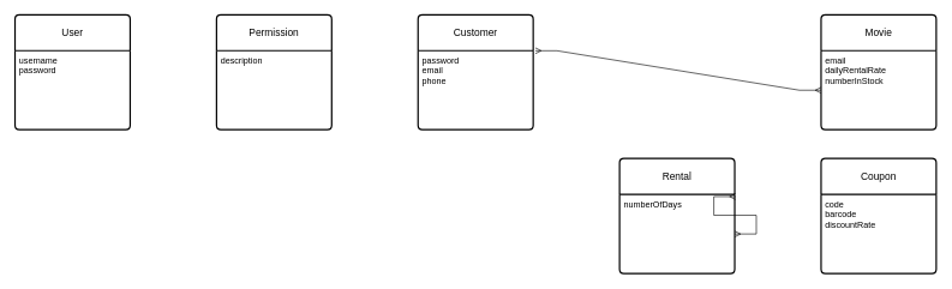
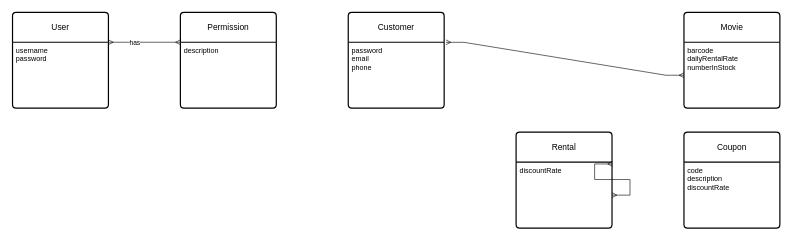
+ <mxCell id="6" value="" style="edgeStyle=entityRelationEdgeStyle;fontSize=12;html=1;endArrow=ERmany;startArrow=ERmany;rounded=0;exitX=1;exitY=0;exitDx=0;exitDy=0;entryX=0;entryY=0;entryDx=0;entryDy=0;" edge="1" parent="1" source="3" target="5"><mxGeometry width="100" height="100" relative="1" as="geometry"><mxPoint x="190" y="70" as="sourcePoint" /><mxPoint x="290" y="-30" as="targetPoint" /></mxGeometry></mxCell>
+ <mxCell id="7" value="has" style="edgeLabel;html=1;align=center;verticalAlign=middle;resizable=0;points=[];" vertex="1" connectable="0" parent="6"><mxGeometry x="-0.283" relative="1" as="geometry"><mxPoint as="offset" /></mxGeometry></mxCell>
- <mxCell id="11" value="email&lt;div&gt;dailyRentalRate&lt;/div&gt;&lt;div&gt;numberInStock&lt;/div&gt;" style="align=left;strokeColor=none;fillColor=none;spacingLeft=4;spacingRight=4;fontSize=12;verticalAlign=top;resizable=0;rotatable=0;part=1;html=1;whiteSpace=wrap;" vertex="1" parent="10"><mxGeometry y="50" width="160" height="110" as="geometry" /></mxCell>
+ <mxCell id="11" value="barcode&lt;div&gt;dailyRentalRate&lt;/div&gt;&lt;div&gt;numberInStock&lt;/div&gt;" style="align=left;strokeColor=none;fillColor=none;spacingLeft=4;spacingRight=4;fontSize=12;verticalAlign=top;resizable=0;rotatable=0;part=1;html=1;whiteSpace=wrap;" vertex="1" parent="10"><mxGeometry y="50" width="160" height="110" as="geometry" /></mxCell>
- <mxCell id="13" value="numberOfDays" style="align=left;strokeColor=none;fillColor=none;spacingLeft=4;spacingRight=4;fontSize=12;verticalAlign=top;resizable=0;rotatable=0;part=1;html=1;whiteSpace=wrap;" vertex="1" parent="12"><mxGeometry y="50" width="160" height="110" as="geometry" /></mxCell>
+ <mxCell id="13" value="discountRate" style="align=left;strokeColor=none;fillColor=none;spacingLeft=4;spacingRight=4;fontSize=12;verticalAlign=top;resizable=0;rotatable=0;part=1;html=1;whiteSpace=wrap;" vertex="1" parent="12"><mxGeometry y="50" width="160" height="110" as="geometry" /></mxCell>
- <mxCell id="17" value="code&lt;div&gt;barcode&lt;/div&gt;&lt;div&gt;discountRate&lt;/div&gt;" style="align=left;strokeColor=none;fillColor=none;spacingLeft=4;spacingRight=4;fontSize=12;verticalAlign=top;resizable=0;rotatable=0;part=1;html=1;whiteSpace=wrap;" vertex="1" parent="16"><mxGeometry y="50" width="160" height="110" as="geometry" /></mxCell>
+ <mxCell id="17" value="code&lt;div&gt;description&lt;/div&gt;&lt;div&gt;discountRate&lt;/div&gt;" style="align=left;strokeColor=none;fillColor=none;spacingLeft=4;spacingRight=4;fontSize=12;verticalAlign=top;resizable=0;rotatable=0;part=1;html=1;whiteSpace=wrap;" vertex="1" parent="16"><mxGeometry y="50" width="160" height="110" as="geometry" /></mxCell>
